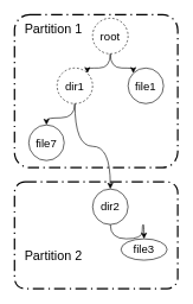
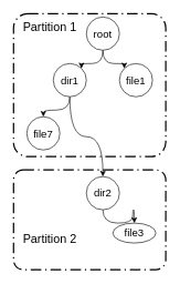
- <mxCell id="6" value="&lt;font style=&quot;font-size: 16px&quot;&gt;root&lt;/font&gt;" style="ellipse;whiteSpace=wrap;html=1;aspect=fixed;dashed=1;" vertex="1" parent="1"><mxGeometry x="130" y="25" width="50" height="50" as="geometry" /></mxCell>
+ <mxCell id="6" value="&lt;font style=&quot;font-size: 16px&quot;&gt;root&lt;/font&gt;" style="ellipse;whiteSpace=wrap;html=1;aspect=fixed;" vertex="1" parent="1"><mxGeometry x="130" y="25" width="50" height="50" as="geometry" /></mxCell>
- <mxCell id="9" value="&lt;font style=&quot;font-size: 16px&quot;&gt;dir1&lt;/font&gt;" style="ellipse;whiteSpace=wrap;html=1;aspect=fixed;dashed=1;" vertex="1" parent="1"><mxGeometry x="80" y="95" width="50" height="50" as="geometry" /></mxCell>
+ <mxCell id="9" value="&lt;font style=&quot;font-size: 16px&quot;&gt;dir1&lt;/font&gt;" style="ellipse;whiteSpace=wrap;html=1;aspect=fixed;" vertex="1" parent="1"><mxGeometry x="80" y="95" width="50" height="50" as="geometry" /></mxCell>
